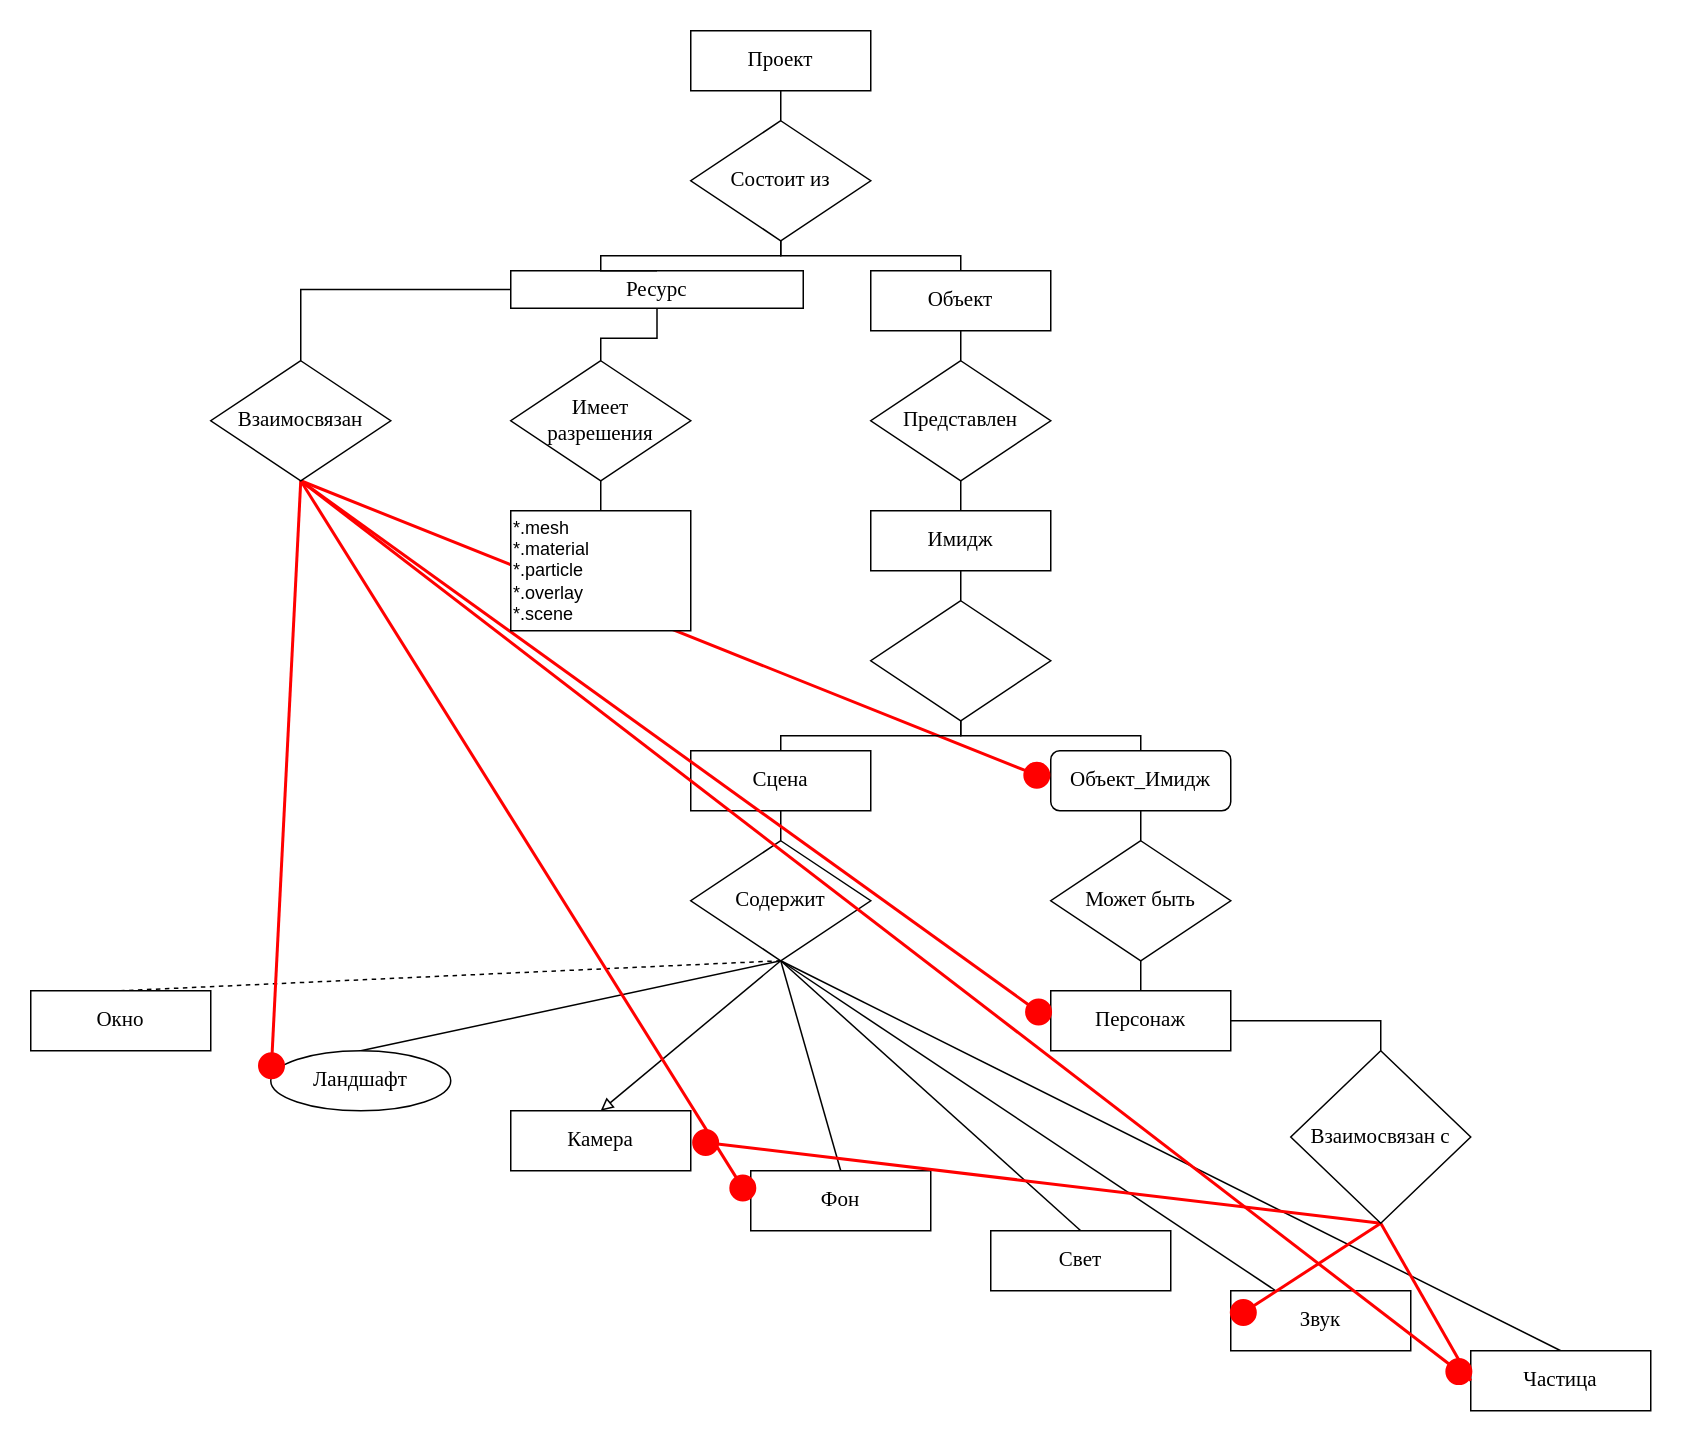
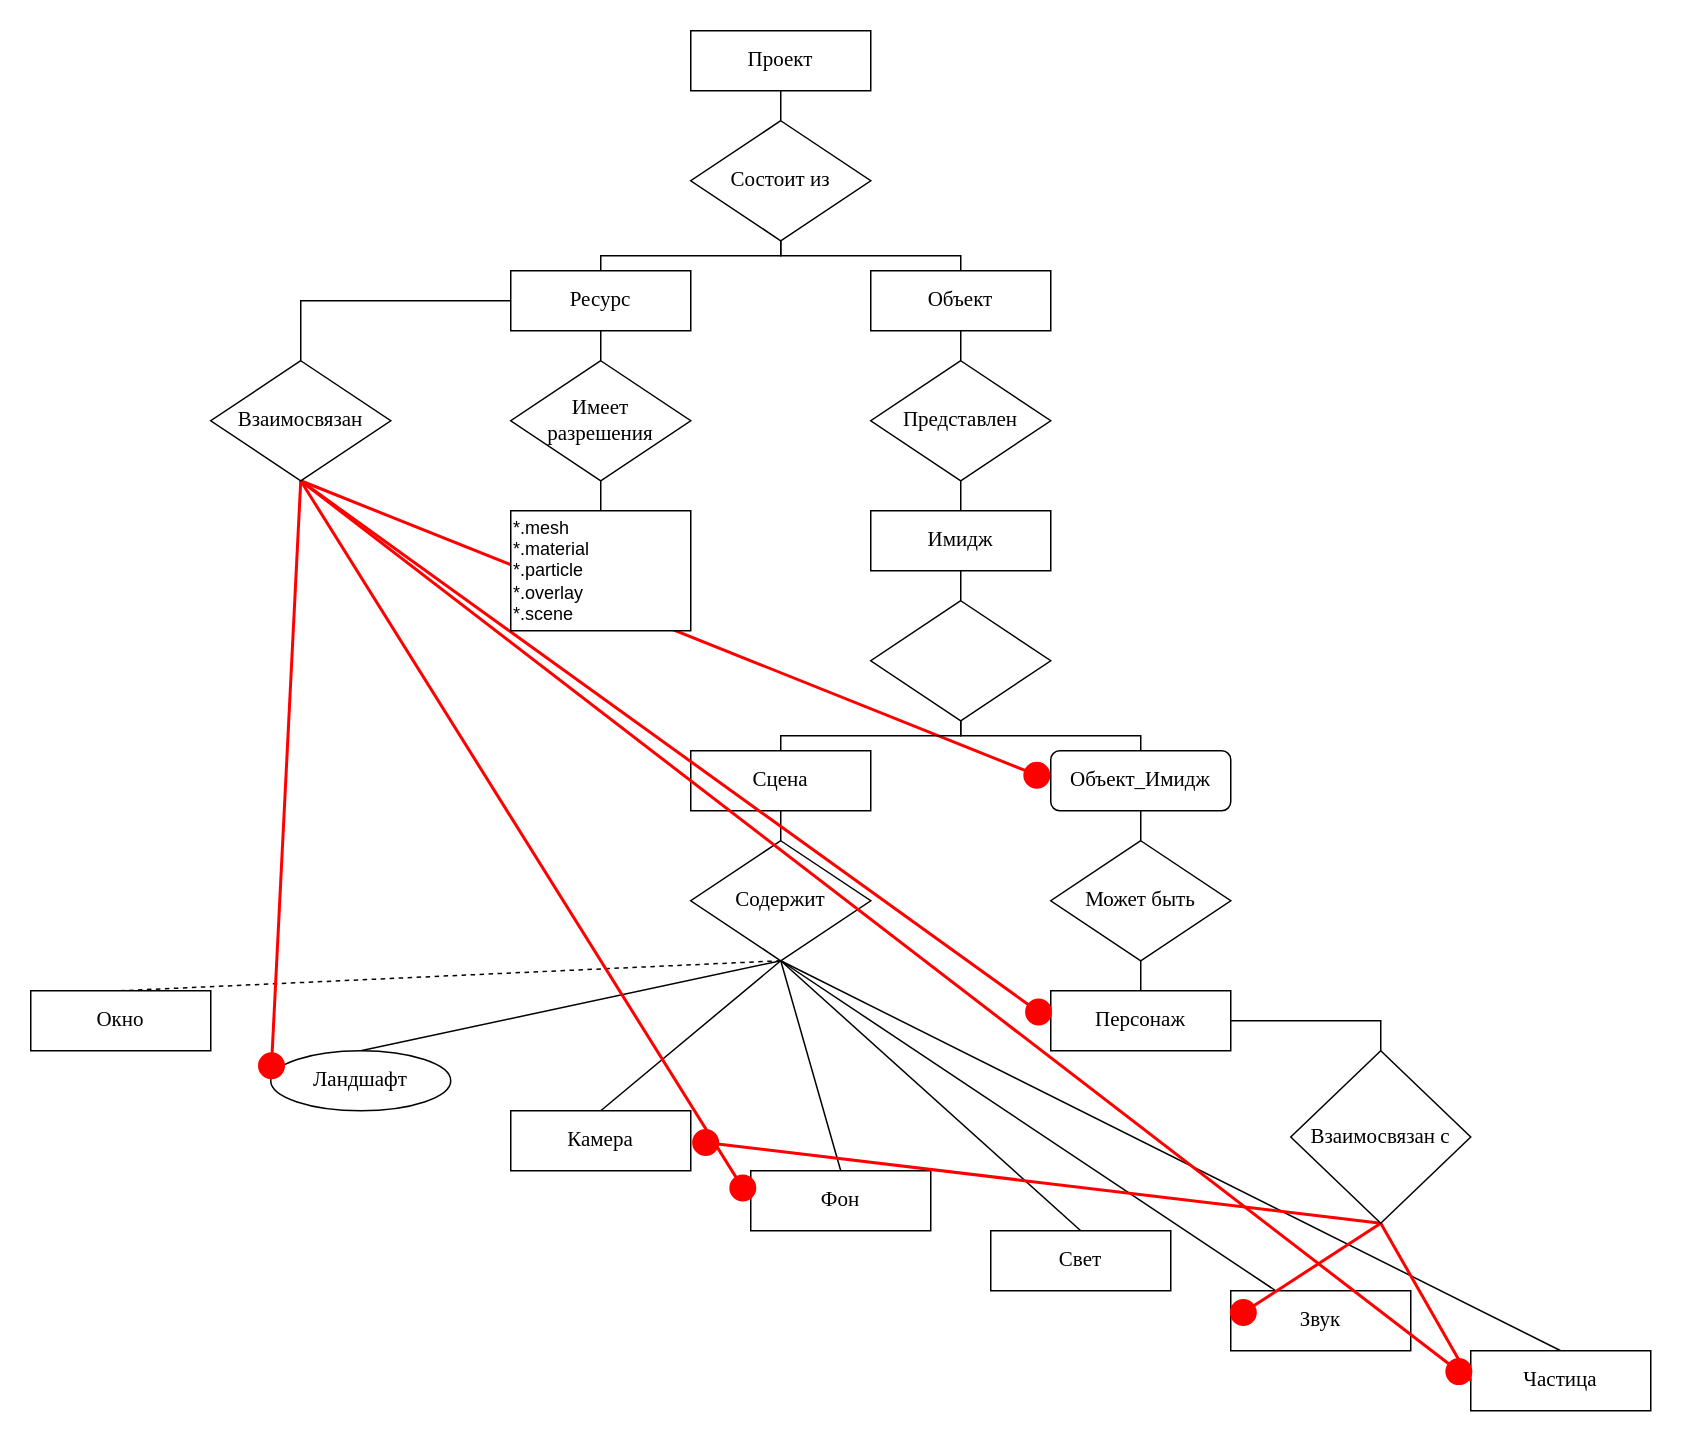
- <mxCell id="11" value="&lt;font style=&quot;font-size: 14px&quot; face=&quot;Times New Roman&quot;&gt;Ресурс&lt;/font&gt;" style="rounded=0;whiteSpace=wrap;html=1;" vertex="1" parent="1"><mxGeometry x="340" y="180" width="195" height="25" as="geometry" /></mxCell>
+ <mxCell id="11" value="&lt;font style=&quot;font-size: 14px&quot; face=&quot;Times New Roman&quot;&gt;Ресурс&lt;/font&gt;" style="rounded=0;whiteSpace=wrap;html=1;" vertex="1" parent="1"><mxGeometry x="340" y="180" width="120" height="40" as="geometry" /></mxCell>
- <mxCell id="23" style="rounded=0;orthogonalLoop=1;jettySize=auto;html=1;exitX=0.5;exitY=1;exitDx=0;exitDy=0;entryX=0.5;entryY=0;entryDx=0;entryDy=0;endArrow=block;endFill=0;" edge="1" parent="1" source="28" target="33"><mxGeometry relative="1" as="geometry" /></mxCell>
+ <mxCell id="23" style="rounded=0;orthogonalLoop=1;jettySize=auto;html=1;exitX=0.5;exitY=1;exitDx=0;exitDy=0;entryX=0.5;entryY=0;entryDx=0;entryDy=0;endArrow=none;endFill=0;" edge="1" parent="1" source="28" target="33"><mxGeometry relative="1" as="geometry" /></mxCell>
